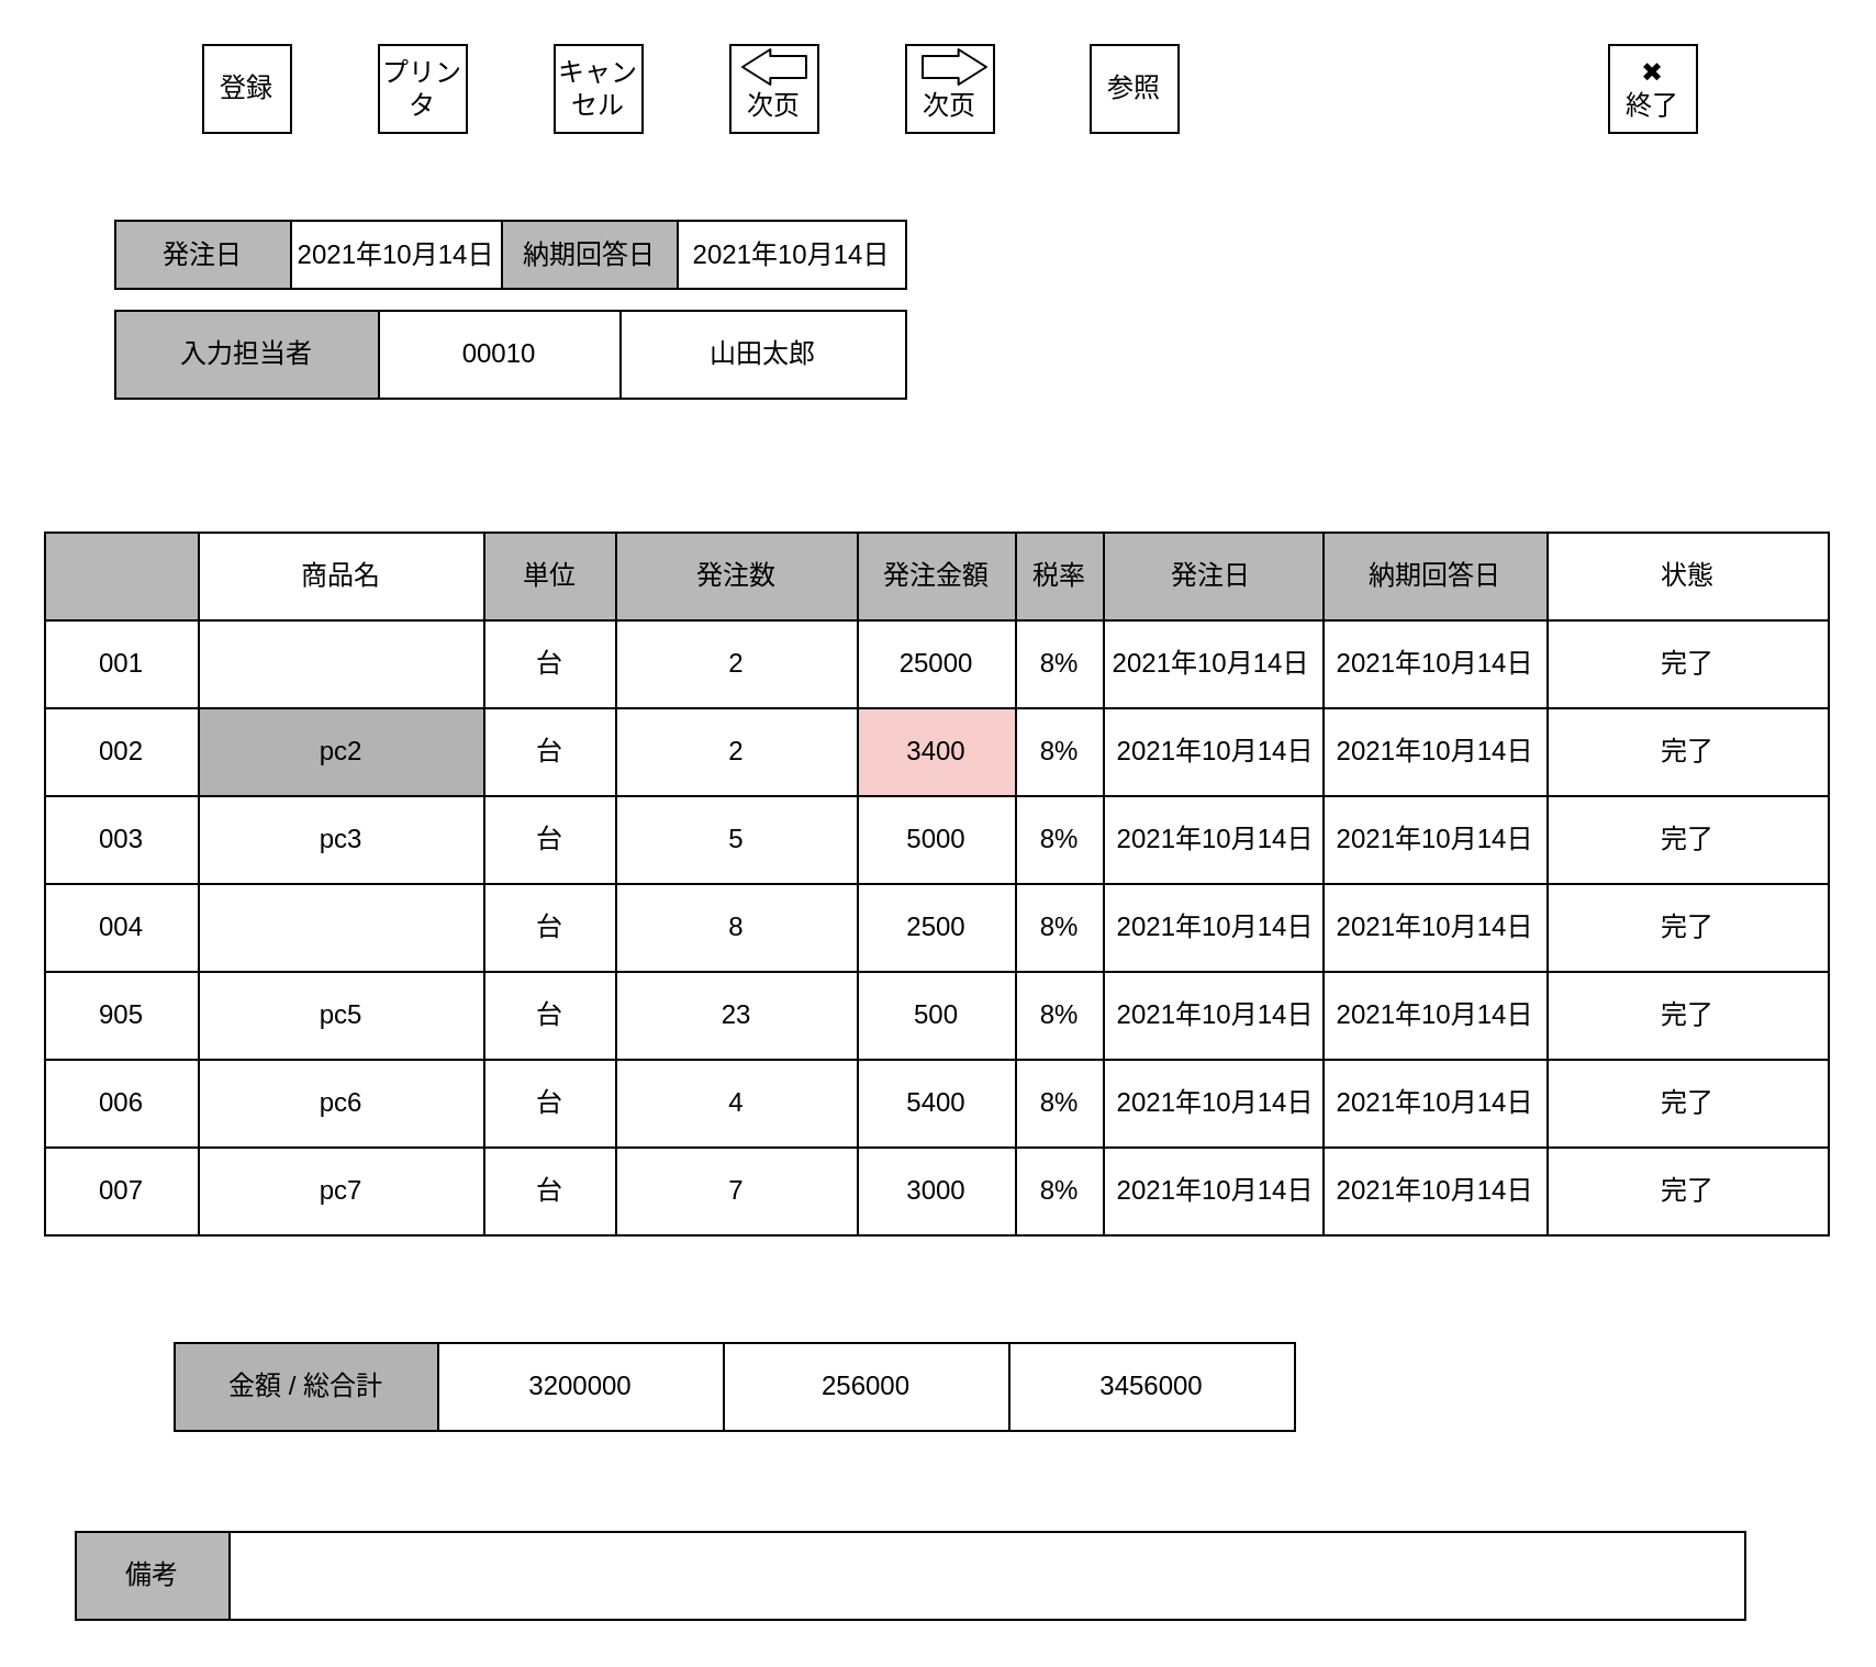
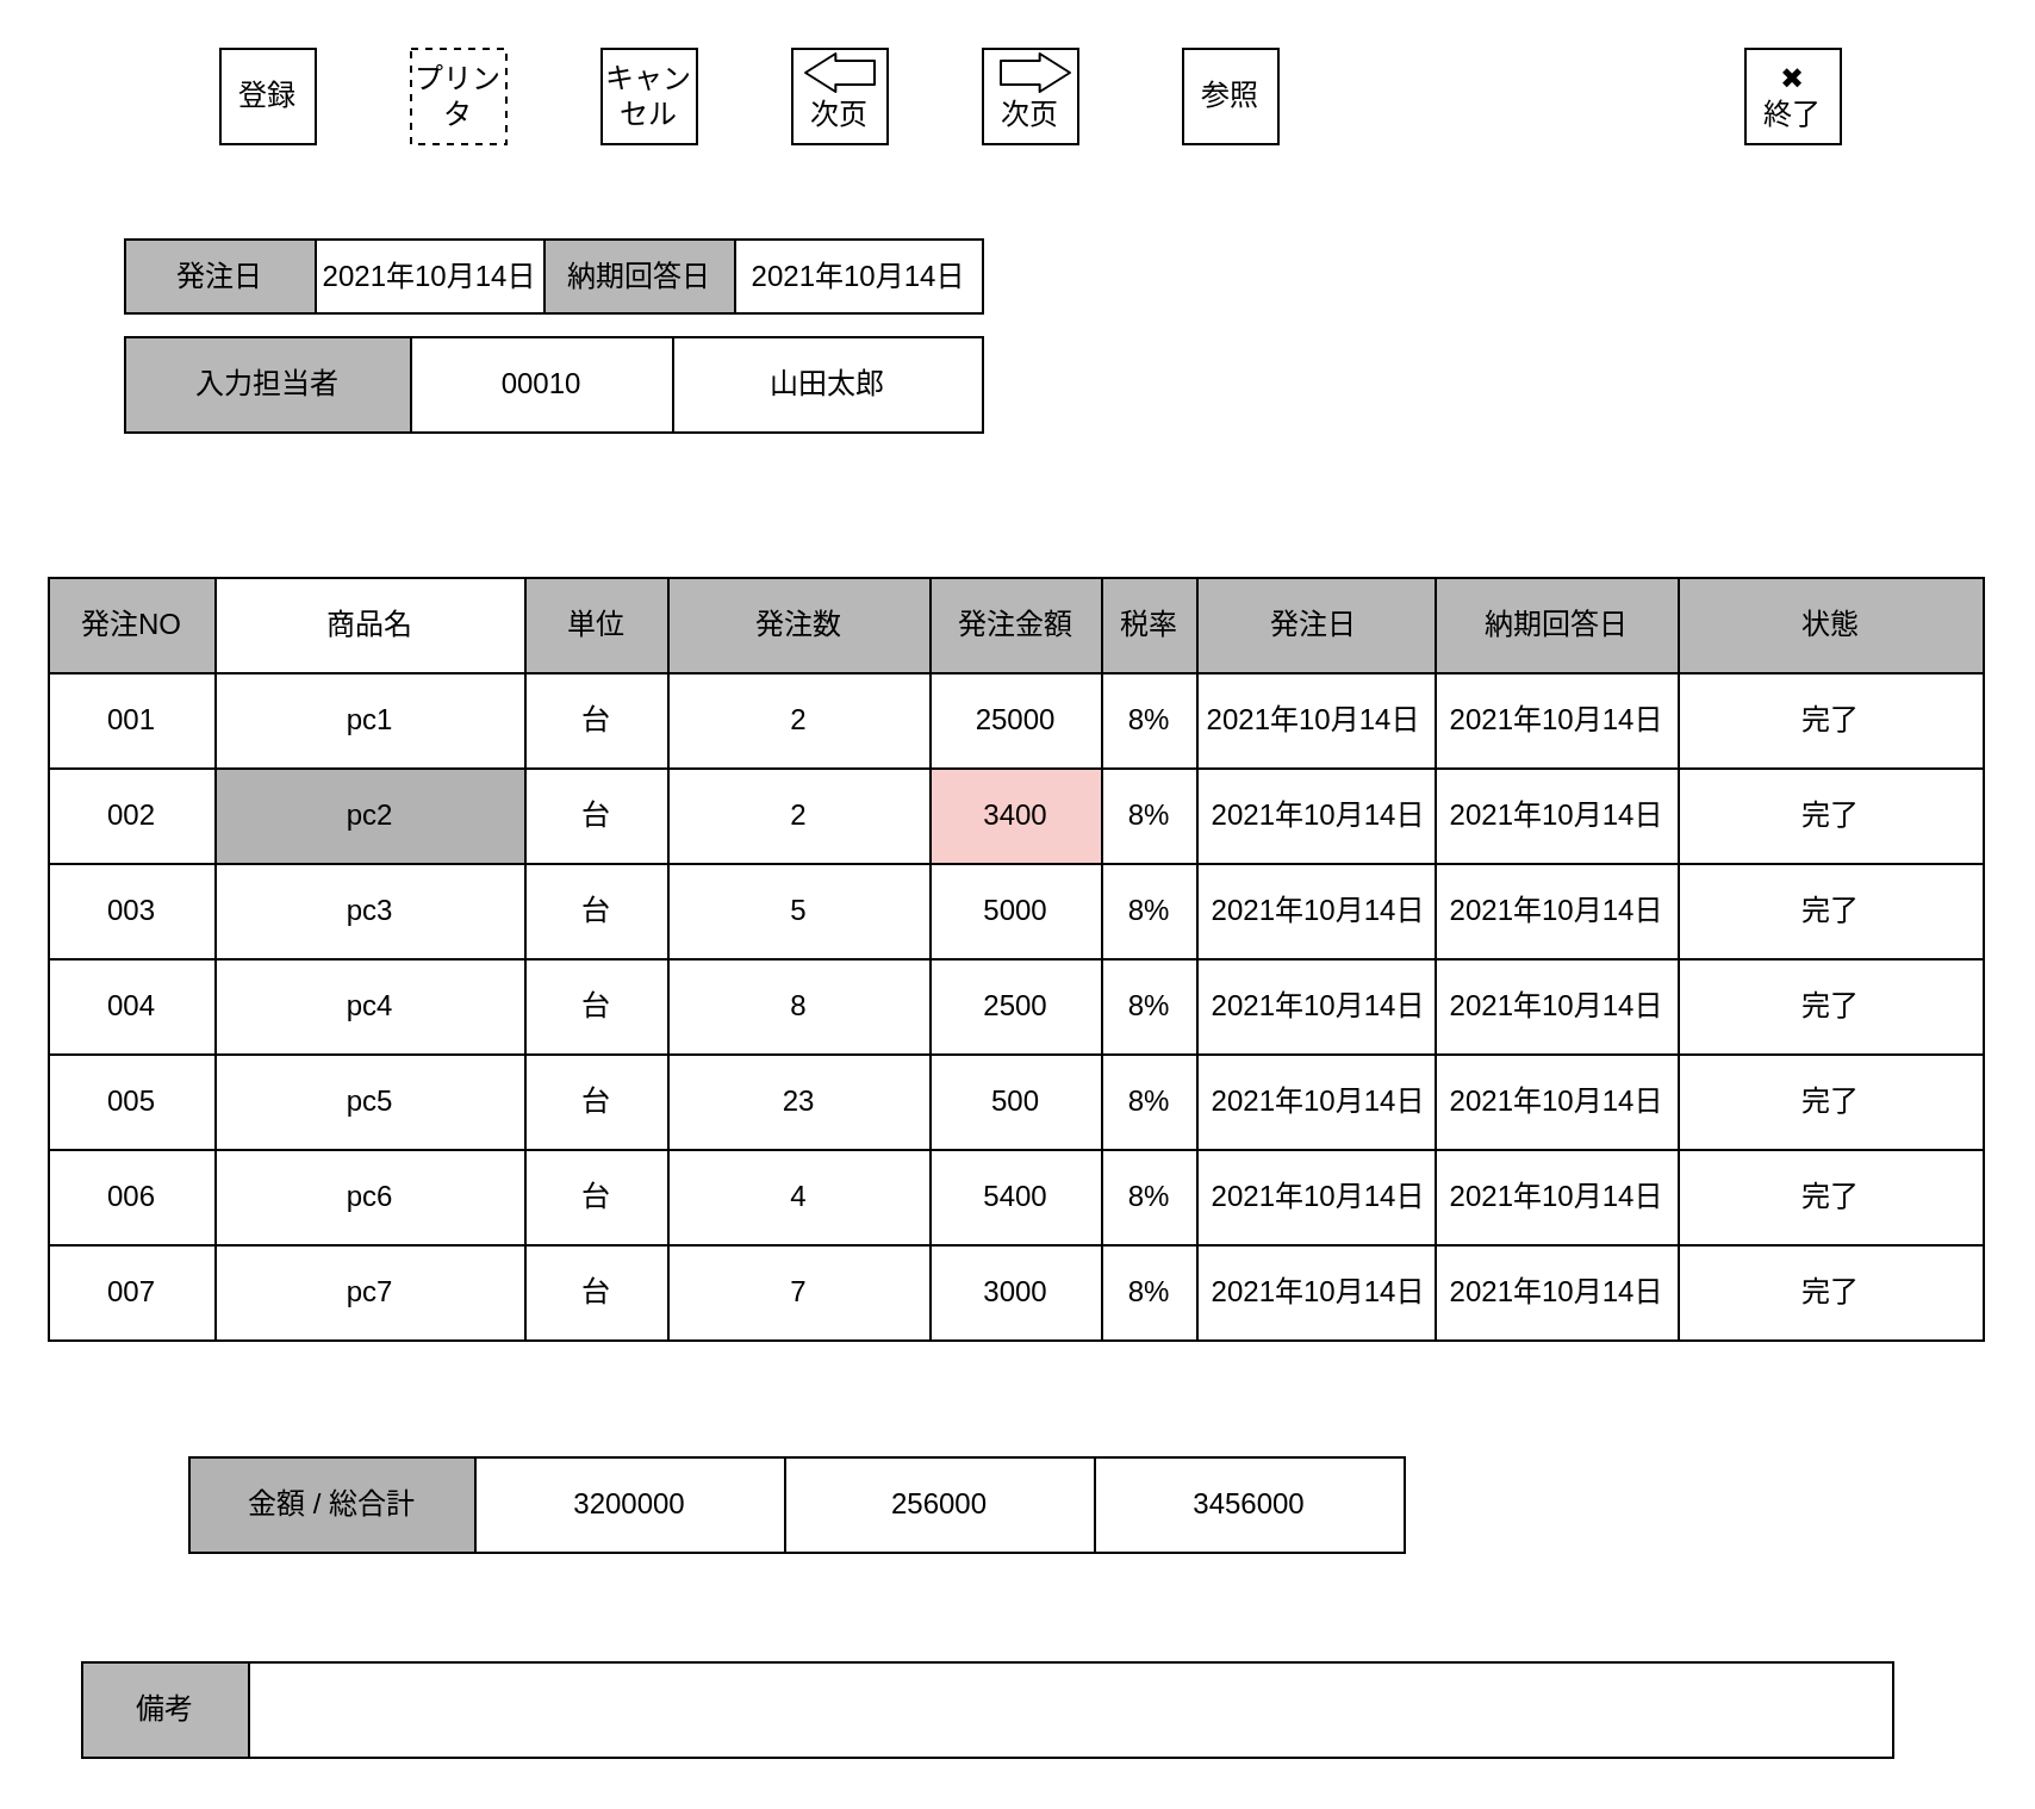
- <mxCell id="3" value="プリンタ" style="rounded=0;whiteSpace=wrap;html=1;" parent="1" vertex="1"><mxGeometry x="172" y="20" width="40" height="40" as="geometry" /></mxCell>
+ <mxCell id="3" value="プリンタ" style="rounded=0;whiteSpace=wrap;html=1;dashed=1;" parent="1" vertex="1"><mxGeometry x="172" y="20" width="40" height="40" as="geometry" /></mxCell>
+ <mxCell id="18" value="&lt;span&gt;発注NO&lt;/span&gt;" style="rounded=0;whiteSpace=wrap;html=1;fillColor=#B8B8B8;" parent="1" vertex="1"><mxGeometry x="20" y="242" width="70" height="40" as="geometry" /></mxCell>
- <mxCell id="56" value="状態" style="rounded=0;whiteSpace=wrap;html=1;fillColor=#ffffff;" parent="1" vertex="1"><mxGeometry x="704" y="242" width="128" height="40" as="geometry" /></mxCell>
+ <mxCell id="56" value="状態" style="rounded=0;whiteSpace=wrap;html=1;fillColor=#B8B8B8;" parent="1" vertex="1"><mxGeometry x="704" y="242" width="128" height="40" as="geometry" /></mxCell>
+ <mxCell id="27" value="pc1" style="rounded=0;whiteSpace=wrap;html=1;" parent="1" vertex="1"><mxGeometry x="90" y="282" width="130" height="40" as="geometry" /></mxCell>
+ <mxCell id="41" value="pc4" style="rounded=0;whiteSpace=wrap;html=1;" parent="1" vertex="1"><mxGeometry x="90" y="402" width="130" height="40" as="geometry" /></mxCell>
- <mxCell id="36" value="905" style="rounded=0;whiteSpace=wrap;html=1;" parent="1" vertex="1"><mxGeometry x="20" y="442" width="70" height="40" as="geometry" /></mxCell>
+ <mxCell id="36" value="005" style="rounded=0;whiteSpace=wrap;html=1;" parent="1" vertex="1"><mxGeometry x="20" y="442" width="70" height="40" as="geometry" /></mxCell>
